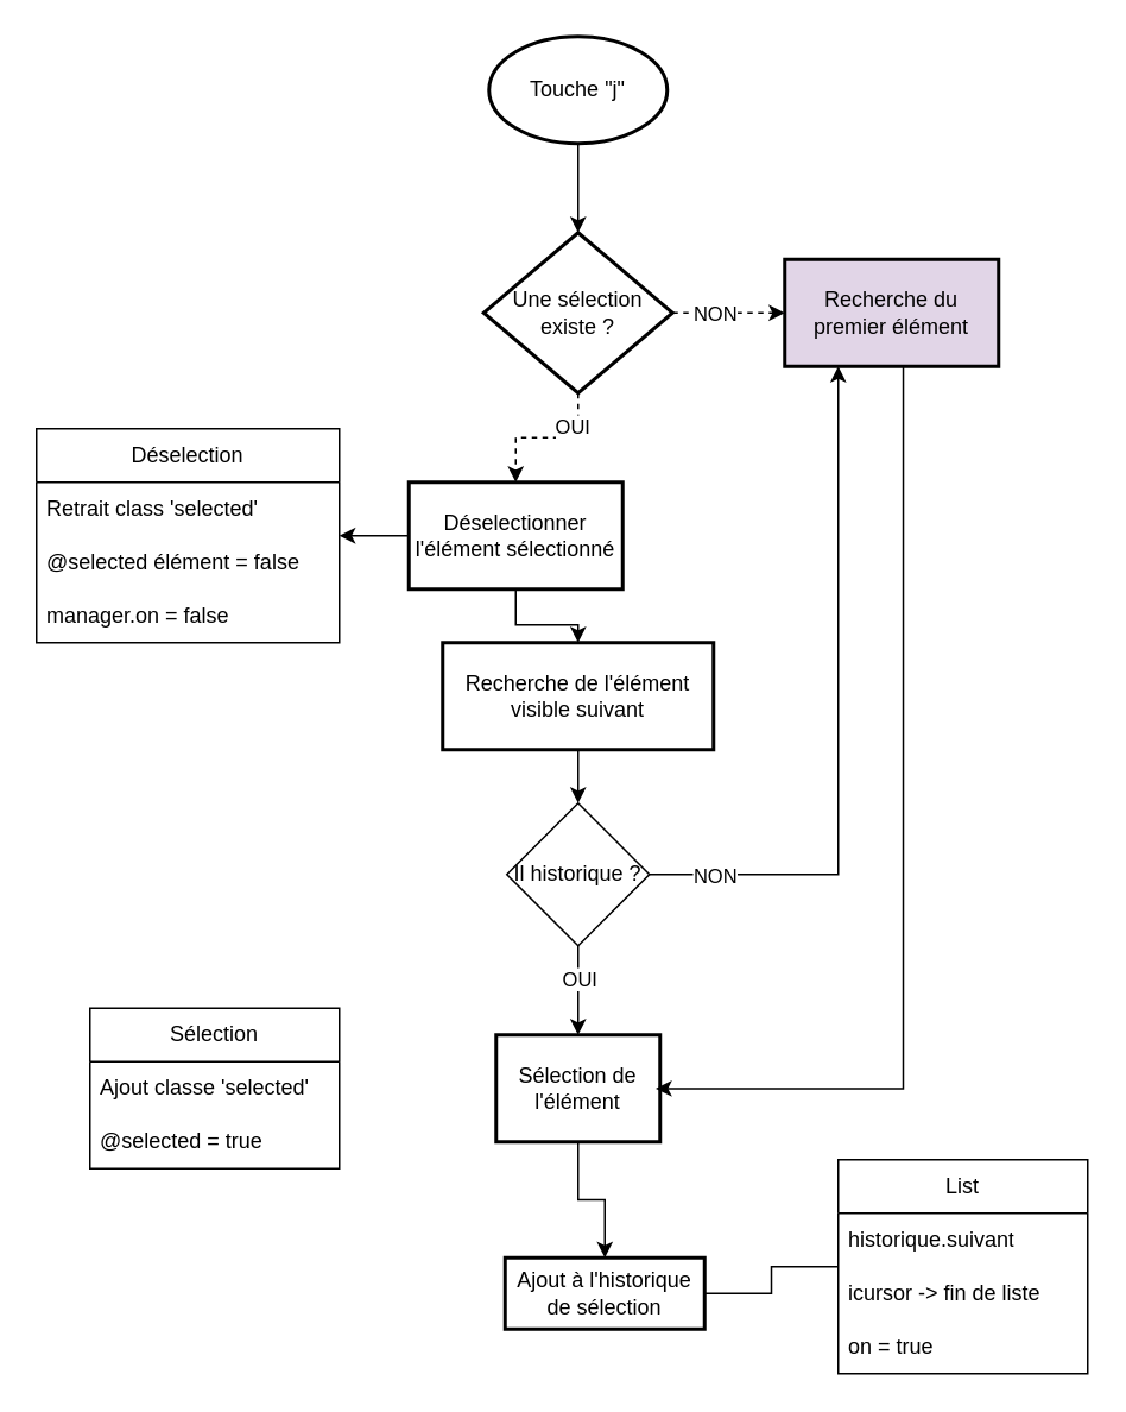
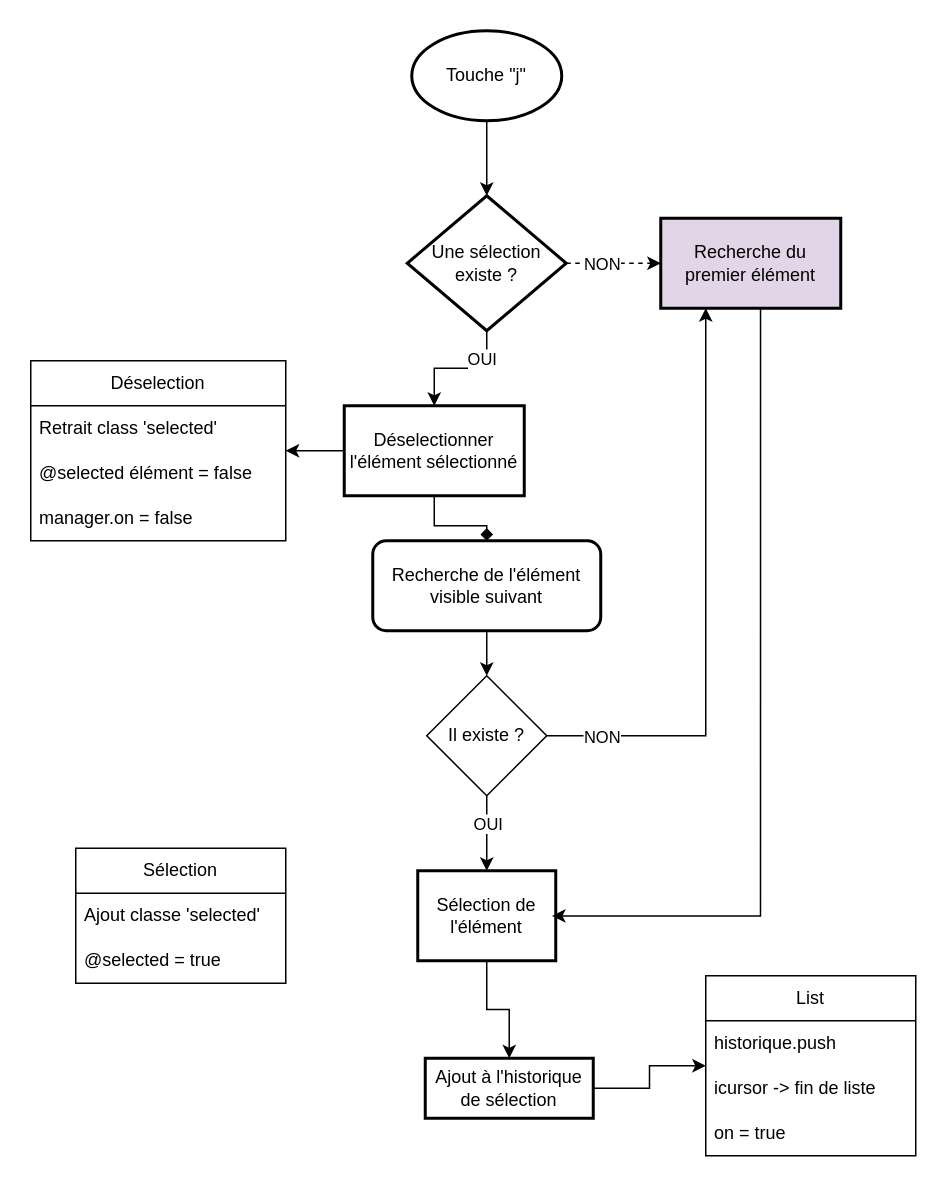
- <mxCell id="15" value="" style="edgeStyle=orthogonalEdgeStyle;rounded=0;orthogonalLoop=1;jettySize=auto;html=1;dashed=1;" edge="1" parent="1" source="7" target="18"><mxGeometry relative="1" as="geometry"><mxPoint x="324" y="220" as="sourcePoint" /><mxPoint x="324" y="310" as="targetPoint" /></mxGeometry></mxCell>
+ <mxCell id="15" value="" style="edgeStyle=orthogonalEdgeStyle;rounded=0;orthogonalLoop=1;jettySize=auto;html=1;" edge="1" parent="1" source="7" target="18"><mxGeometry relative="1" as="geometry"><mxPoint x="324" y="220" as="sourcePoint" /><mxPoint x="324" y="310" as="targetPoint" /></mxGeometry></mxCell>
- <mxCell id="6" value="" style="edgeStyle=orthogonalEdgeStyle;rounded=0;orthogonalLoop=1;jettySize=auto;html=1;" edge="1" parent="1" source="18" target="11"><mxGeometry relative="1" as="geometry" /></mxCell>
+ <mxCell id="6" value="" style="edgeStyle=orthogonalEdgeStyle;rounded=0;orthogonalLoop=1;jettySize=auto;html=1;endArrow=diamond;" edge="1" parent="1" source="18" target="11"><mxGeometry relative="1" as="geometry" /></mxCell>
- <mxCell id="11" value="Recherche de l'élément visible suivant" style="whiteSpace=wrap;html=1;strokeWidth=2;" vertex="1" parent="1"><mxGeometry x="248" y="360" width="152" height="60" as="geometry" /></mxCell>
+ <mxCell id="11" value="Recherche de l'élément visible suivant" style="whiteSpace=wrap;html=1;strokeWidth=2;rounded=1;" vertex="1" parent="1"><mxGeometry x="248" y="360" width="152" height="60" as="geometry" /></mxCell>
- <mxCell id="26" value="Il historique ?" style="rhombus;whiteSpace=wrap;html=1;" vertex="1" parent="1"><mxGeometry x="284" y="450" width="80" height="80" as="geometry" /></mxCell>
+ <mxCell id="26" value="Il existe ?" style="rhombus;whiteSpace=wrap;html=1;" vertex="1" parent="1"><mxGeometry x="284" y="450" width="80" height="80" as="geometry" /></mxCell>
- <mxCell id="33" value="historique.suivant" style="text;strokeColor=none;fillColor=none;align=left;verticalAlign=middle;spacingLeft=4;spacingRight=4;overflow=hidden;points=[[0,0.5],[1,0.5]];portConstraint=eastwest;rotatable=0;whiteSpace=wrap;html=1;" vertex="1" parent="32"><mxGeometry y="30" width="140" height="30" as="geometry" /></mxCell>
+ <mxCell id="33" value="historique.push" style="text;strokeColor=none;fillColor=none;align=left;verticalAlign=middle;spacingLeft=4;spacingRight=4;overflow=hidden;points=[[0,0.5],[1,0.5]];portConstraint=eastwest;rotatable=0;whiteSpace=wrap;html=1;" vertex="1" parent="32"><mxGeometry y="30" width="140" height="30" as="geometry" /></mxCell>
- <mxCell id="30" style="edgeStyle=orthogonalEdgeStyle;rounded=0;orthogonalLoop=1;jettySize=auto;html=1;exitX=1;exitY=0.5;exitDx=0;exitDy=0;endArrow=none;" edge="1" parent="1" source="31" target="32"><mxGeometry relative="1" as="geometry" /></mxCell>
+ <mxCell id="30" style="edgeStyle=orthogonalEdgeStyle;rounded=0;orthogonalLoop=1;jettySize=auto;html=1;exitX=1;exitY=0.5;exitDx=0;exitDy=0;" edge="1" parent="1" source="31" target="32"><mxGeometry relative="1" as="geometry" /></mxCell>
